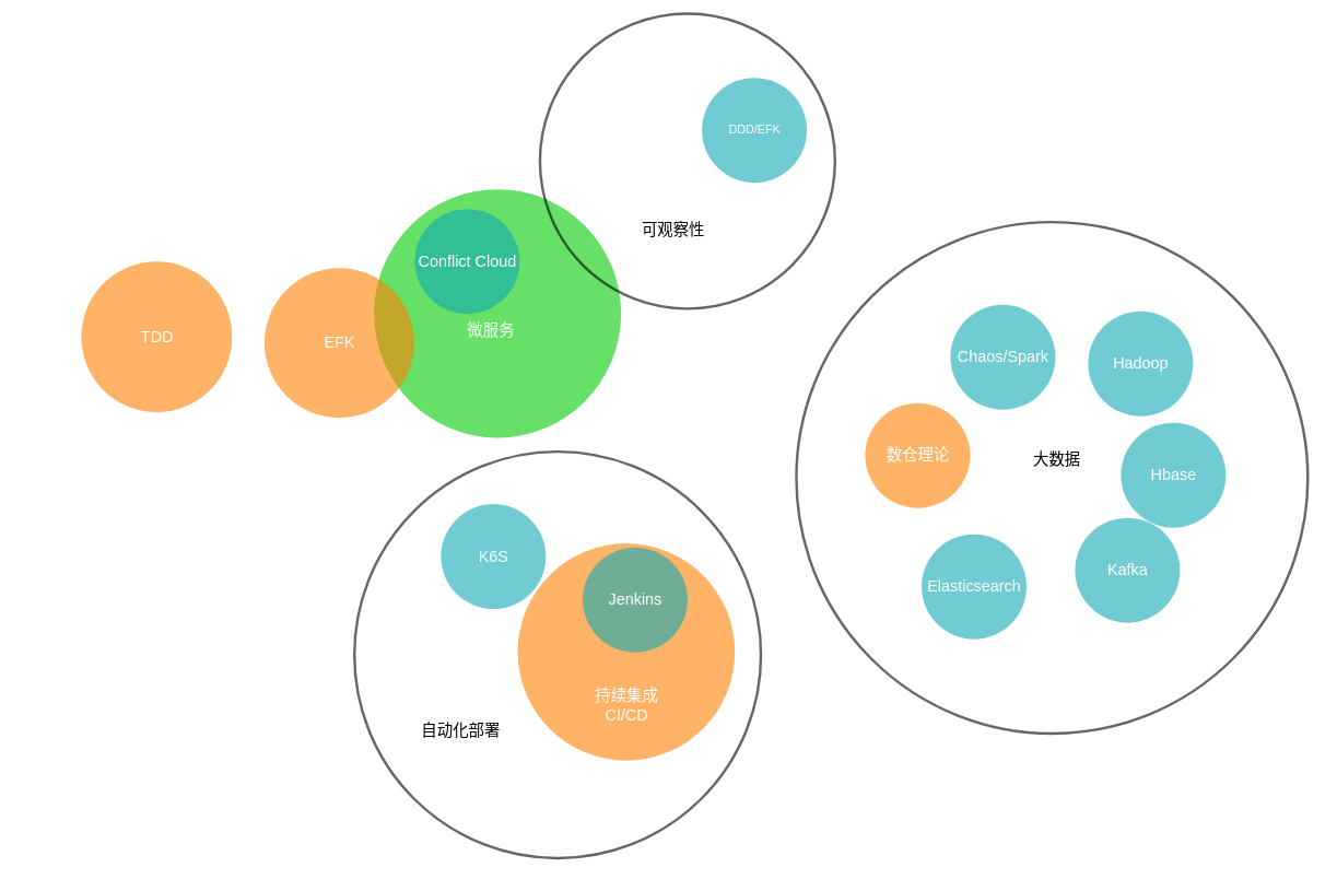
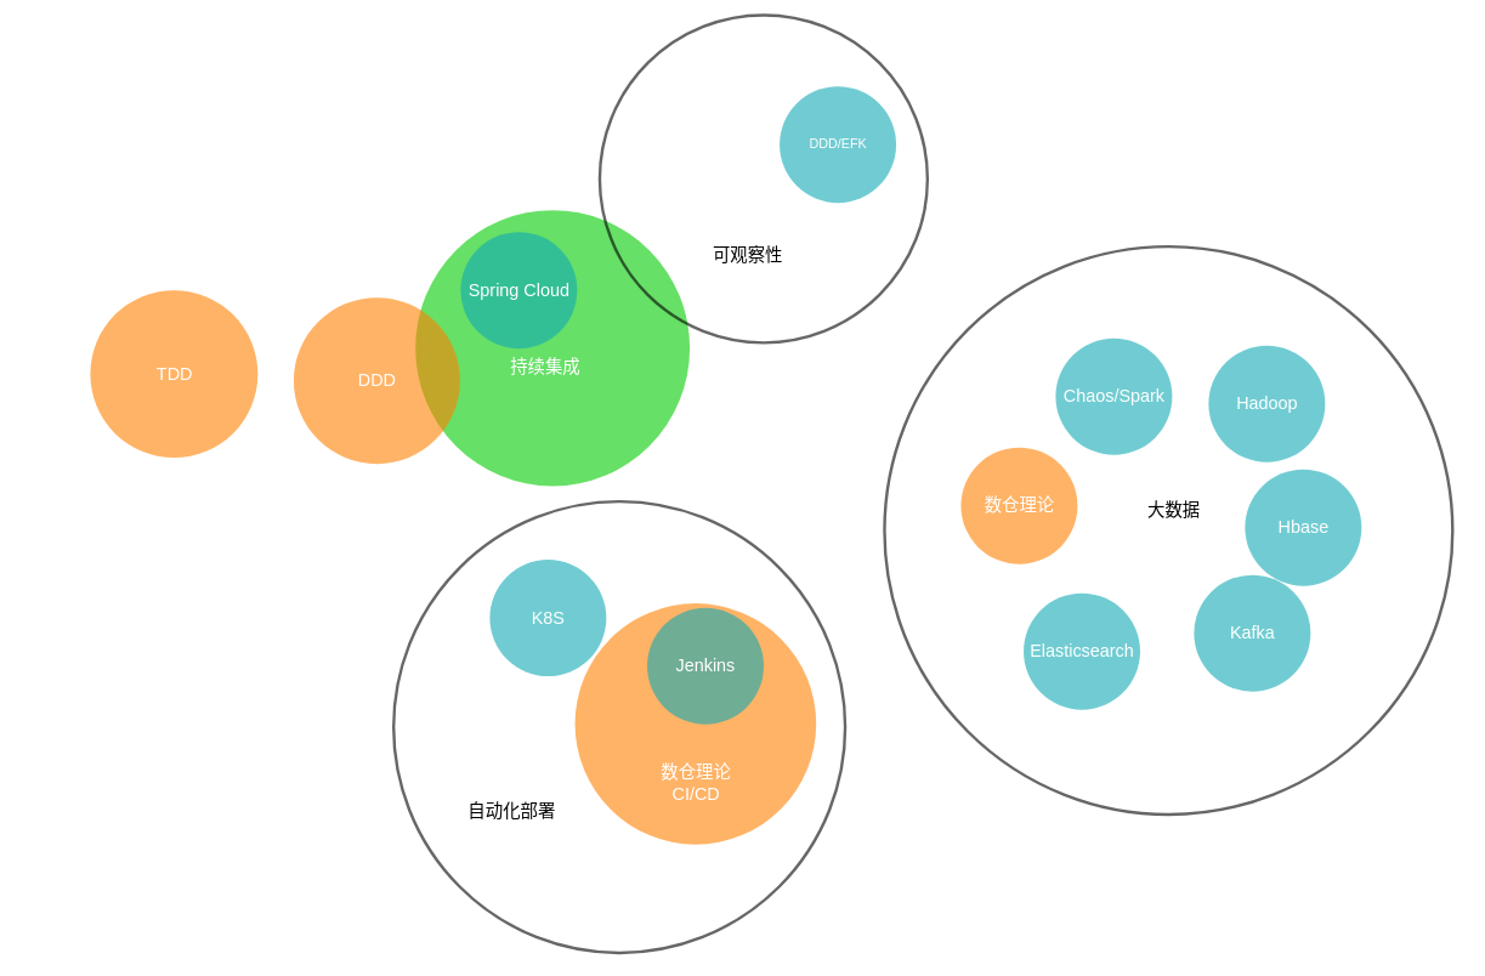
- <mxCell id="28" value="Conflict Cloud" style="text;fontSize=24;align=center;verticalAlign=middle;html=1;fontColor=#FFFFFF;" parent="26" vertex="1"><mxGeometry y="24" width="304" height="112" as="geometry" /></mxCell>
+ <mxCell id="28" value="Spring Cloud" style="text;fontSize=24;align=center;verticalAlign=middle;html=1;fontColor=#FFFFFF;" parent="26" vertex="1"><mxGeometry y="24" width="304" height="112" as="geometry" /></mxCell>
- <mxCell id="22" value="微服务" style="text;fontSize=24;align=center;verticalAlign=middle;html=1;fontColor=#FFFFFF;" parent="20" vertex="1"><mxGeometry x="26.32" y="159" width="304" height="113" as="geometry" /></mxCell>
+ <mxCell id="22" value="持续集成" style="text;fontSize=24;align=center;verticalAlign=middle;html=1;fontColor=#FFFFFF;" parent="20" vertex="1"><mxGeometry x="26.32" y="159" width="304" height="113" as="geometry" /></mxCell>
- <mxCell id="25" value="EFK" style="text;fontSize=24;align=center;verticalAlign=middle;html=1;fontColor=#FFFFFF;" parent="23" vertex="1"><mxGeometry y="34.263" width="434" height="159.894" as="geometry" /></mxCell>
+ <mxCell id="25" value="DDD" style="text;fontSize=24;align=center;verticalAlign=middle;html=1;fontColor=#FFFFFF;" parent="23" vertex="1"><mxGeometry y="34.263" width="434" height="159.894" as="geometry" /></mxCell>
- <mxCell id="12" value="K6S" style="text;fontSize=24;align=center;verticalAlign=middle;html=1;fontColor=#FFFFFF;" parent="10" vertex="1"><mxGeometry y="24" width="304" height="112" as="geometry" /></mxCell>
+ <mxCell id="12" value="K8S" style="text;fontSize=24;align=center;verticalAlign=middle;html=1;fontColor=#FFFFFF;" parent="10" vertex="1"><mxGeometry y="24" width="304" height="112" as="geometry" /></mxCell>
- <mxCell id="15" value="持续集成&lt;br&gt;CI/CD" style="text;fontSize=24;align=center;verticalAlign=middle;html=1;fontColor=#FFFFFF;" parent="13" vertex="1"><mxGeometry x="-4.48" y="131.128" width="638.18" height="231.791" as="geometry" /></mxCell>
+ <mxCell id="15" value="数仓理论&lt;br&gt;CI/CD" style="text;fontSize=24;align=center;verticalAlign=middle;html=1;fontColor=#FFFFFF;" parent="13" vertex="1"><mxGeometry x="-4.48" y="131.128" width="638.18" height="231.791" as="geometry" /></mxCell>
